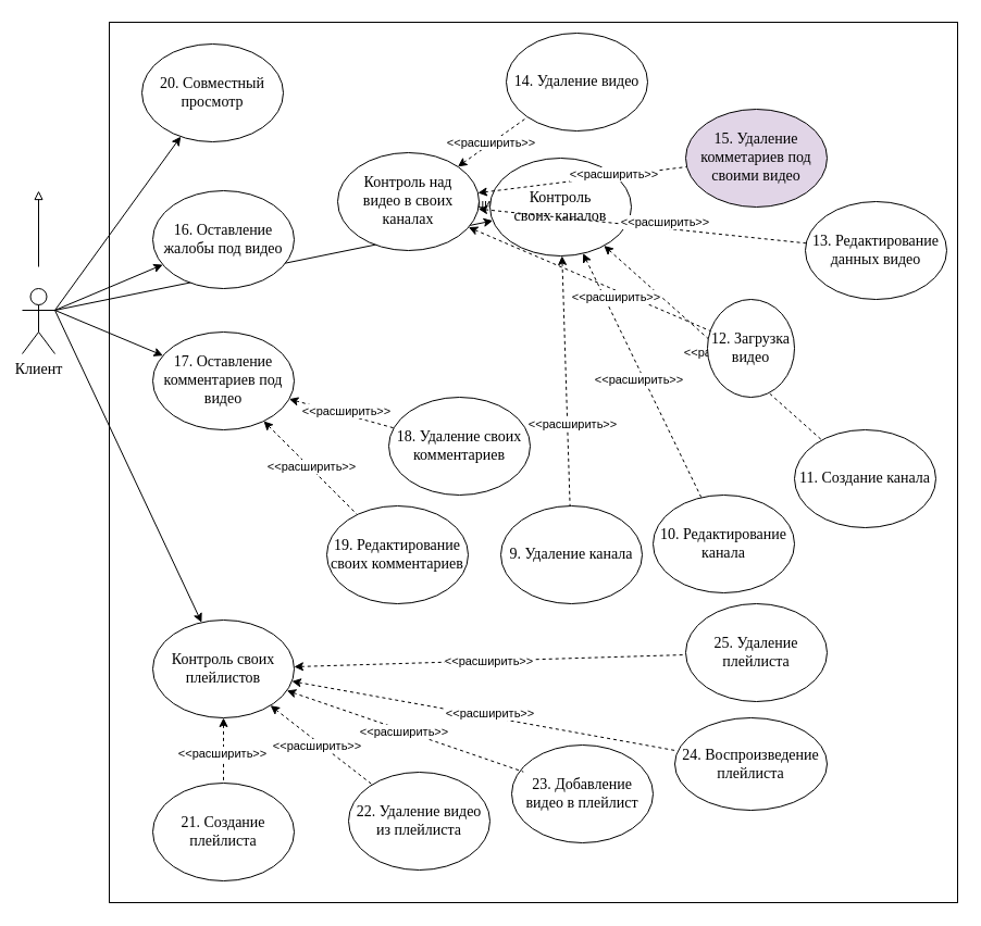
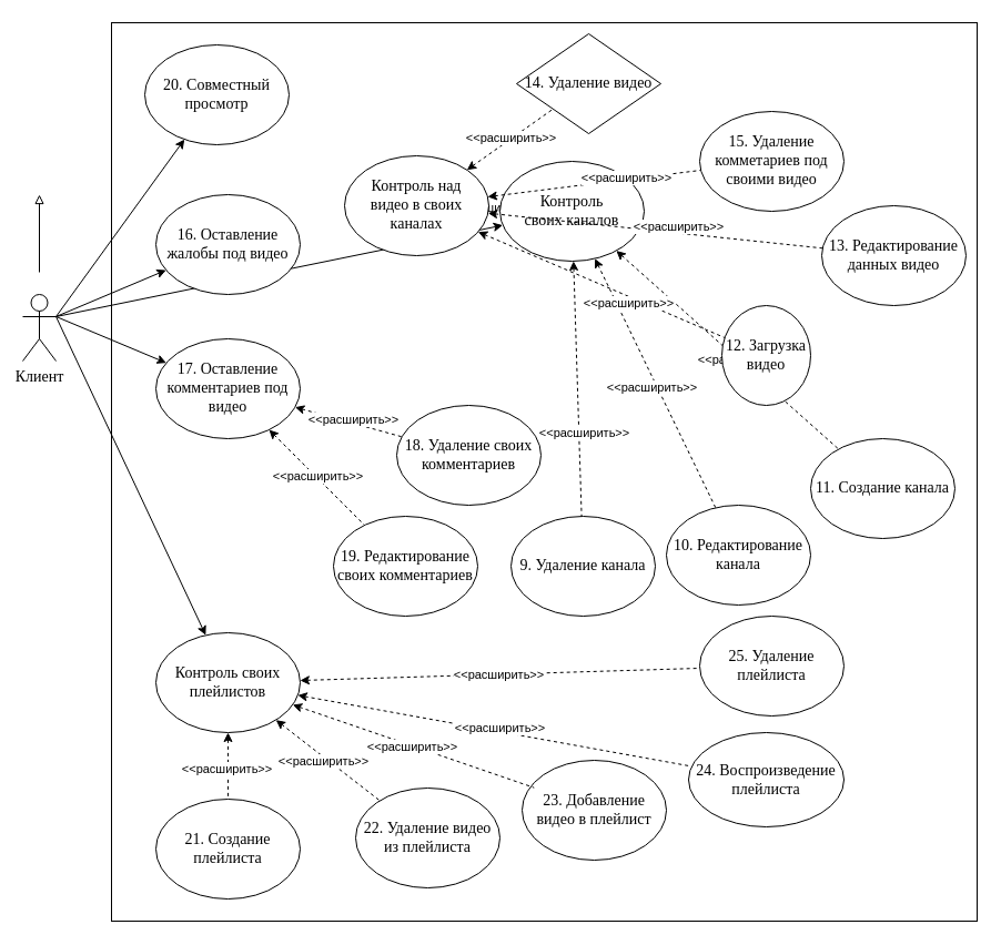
- <mxCell id="47" value="&lt;font face=&quot;Times New Roman, serif&quot;&gt;14. Удаление видео&lt;/font&gt;" style="ellipse;whiteSpace=wrap;html=1;fontFamily=Times New Roman;fontSize=14;" parent="1" vertex="1"><mxGeometry x="465" y="30" width="130" height="90" as="geometry" /></mxCell>
+ <mxCell id="47" value="&lt;font face=&quot;Times New Roman, serif&quot;&gt;14. Удаление видео&lt;/font&gt;" style="rhombus;whiteSpace=wrap;html=1;fontFamily=Times New Roman;fontSize=14;" parent="1" vertex="1"><mxGeometry x="465" y="30" width="130" height="90" as="geometry" /></mxCell>
- <mxCell id="51" value="&lt;font face=&quot;Times New Roman, serif&quot;&gt;15. Удаление комметариев под своими видео&lt;/font&gt;" style="ellipse;whiteSpace=wrap;html=1;fontFamily=Times New Roman;fontSize=14;fillColor=#e1d5e7;" parent="1" vertex="1"><mxGeometry x="630" y="100" width="130" height="90" as="geometry" /></mxCell>
+ <mxCell id="51" value="&lt;font face=&quot;Times New Roman, serif&quot;&gt;15. Удаление комметариев под своими видео&lt;/font&gt;" style="ellipse;whiteSpace=wrap;html=1;fontFamily=Times New Roman;fontSize=14;" parent="1" vertex="1"><mxGeometry x="630" y="100" width="130" height="90" as="geometry" /></mxCell>
